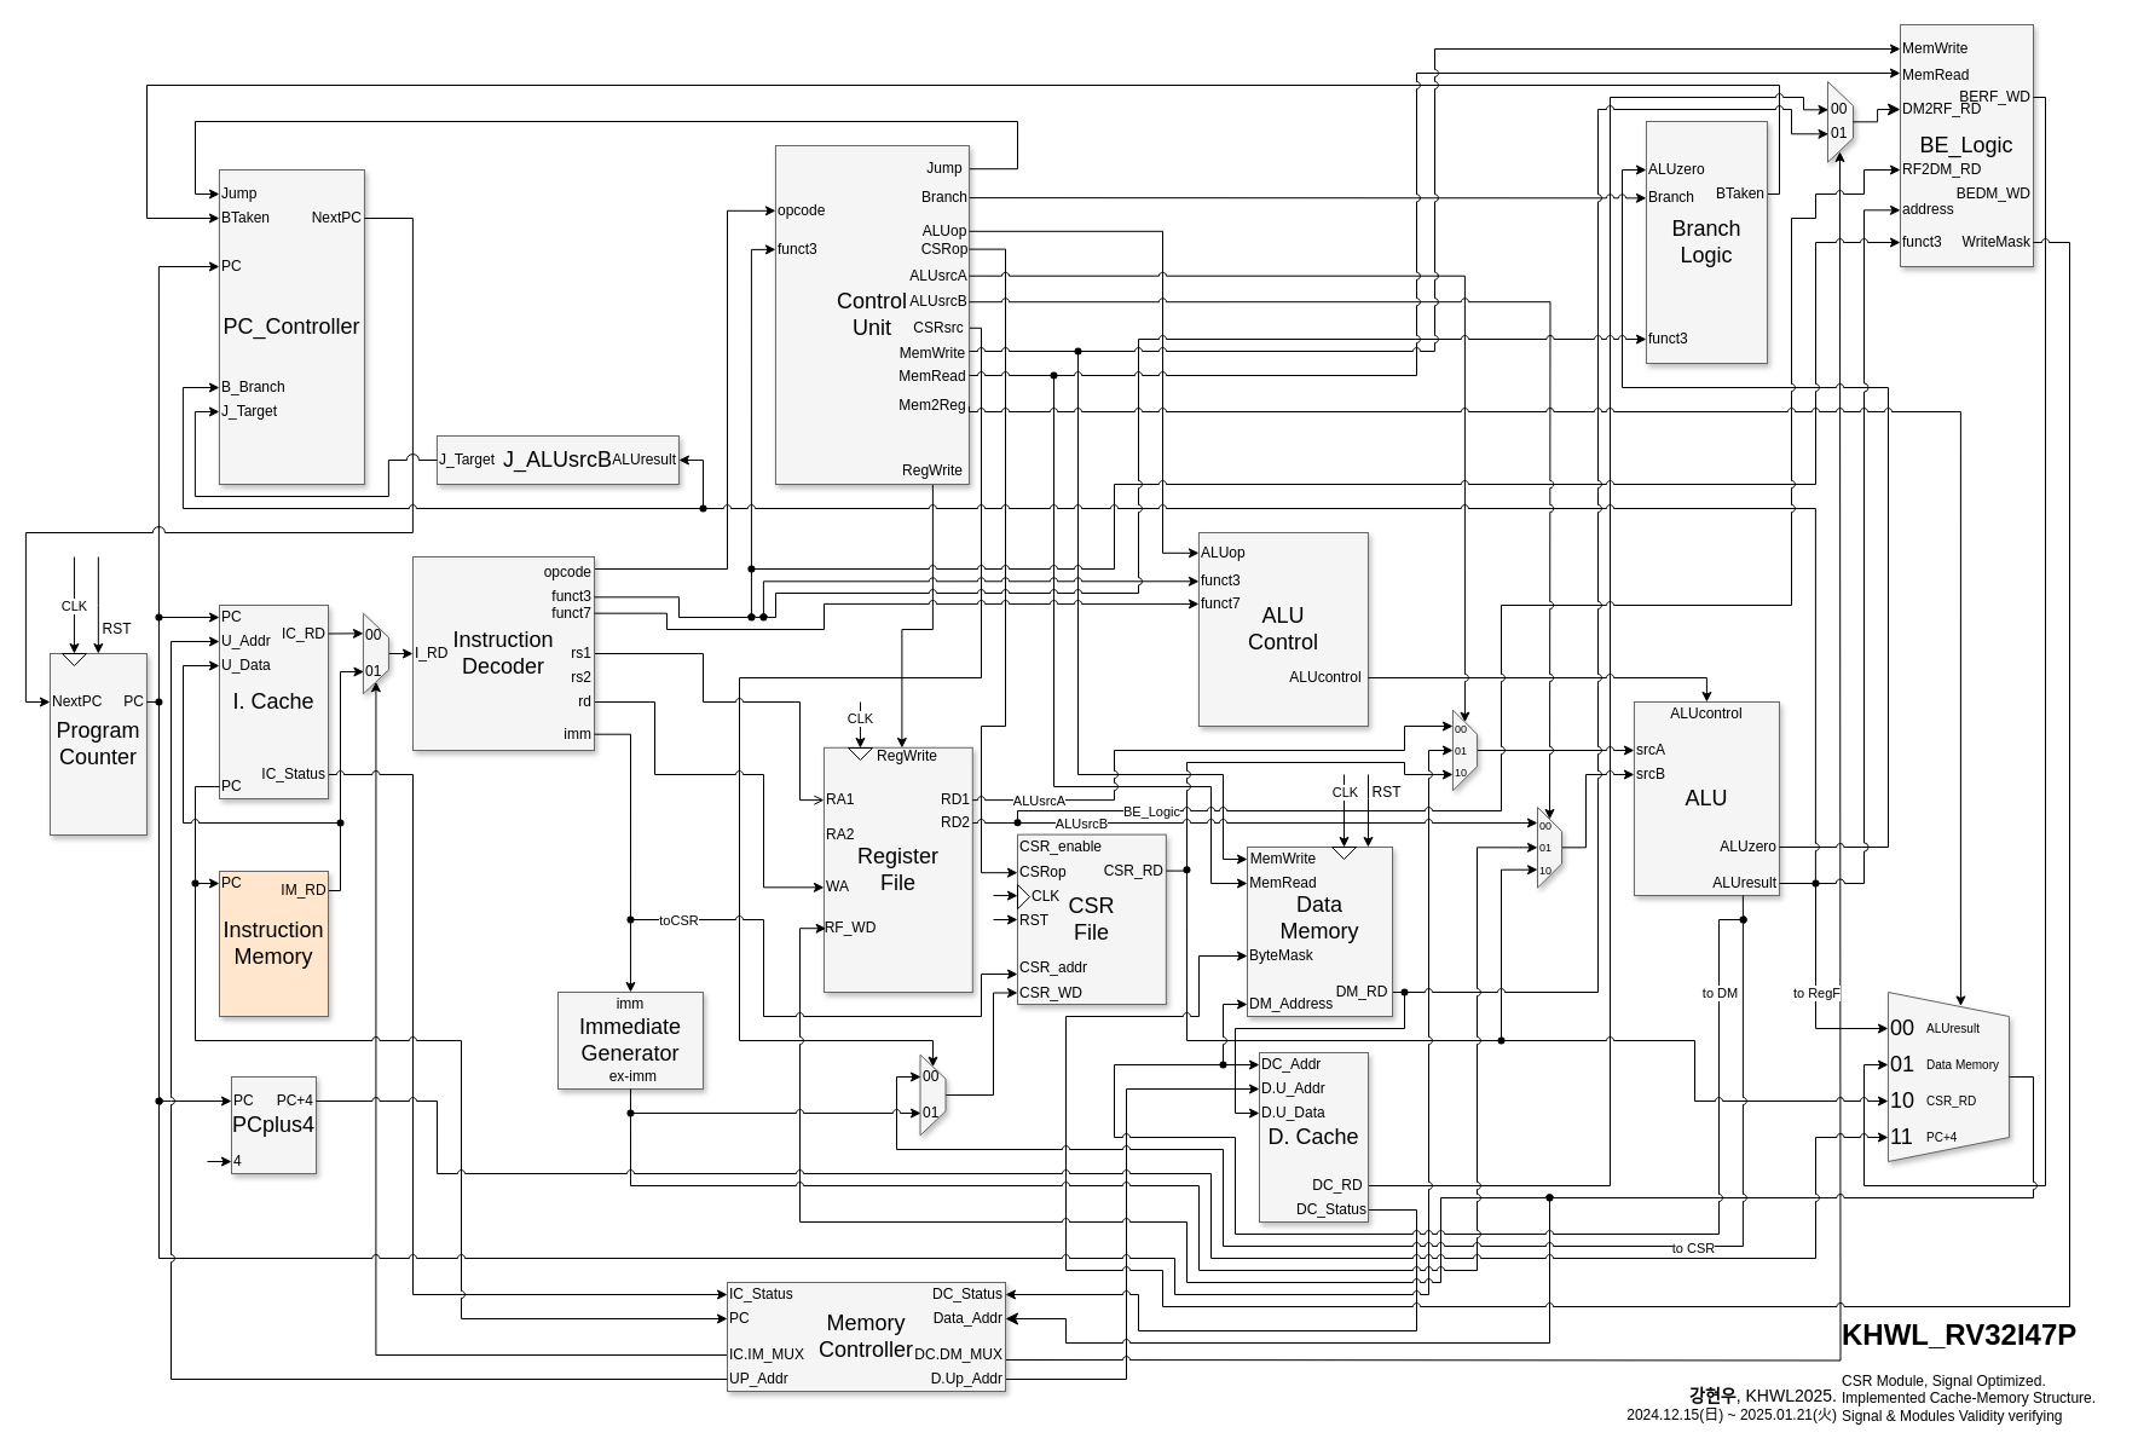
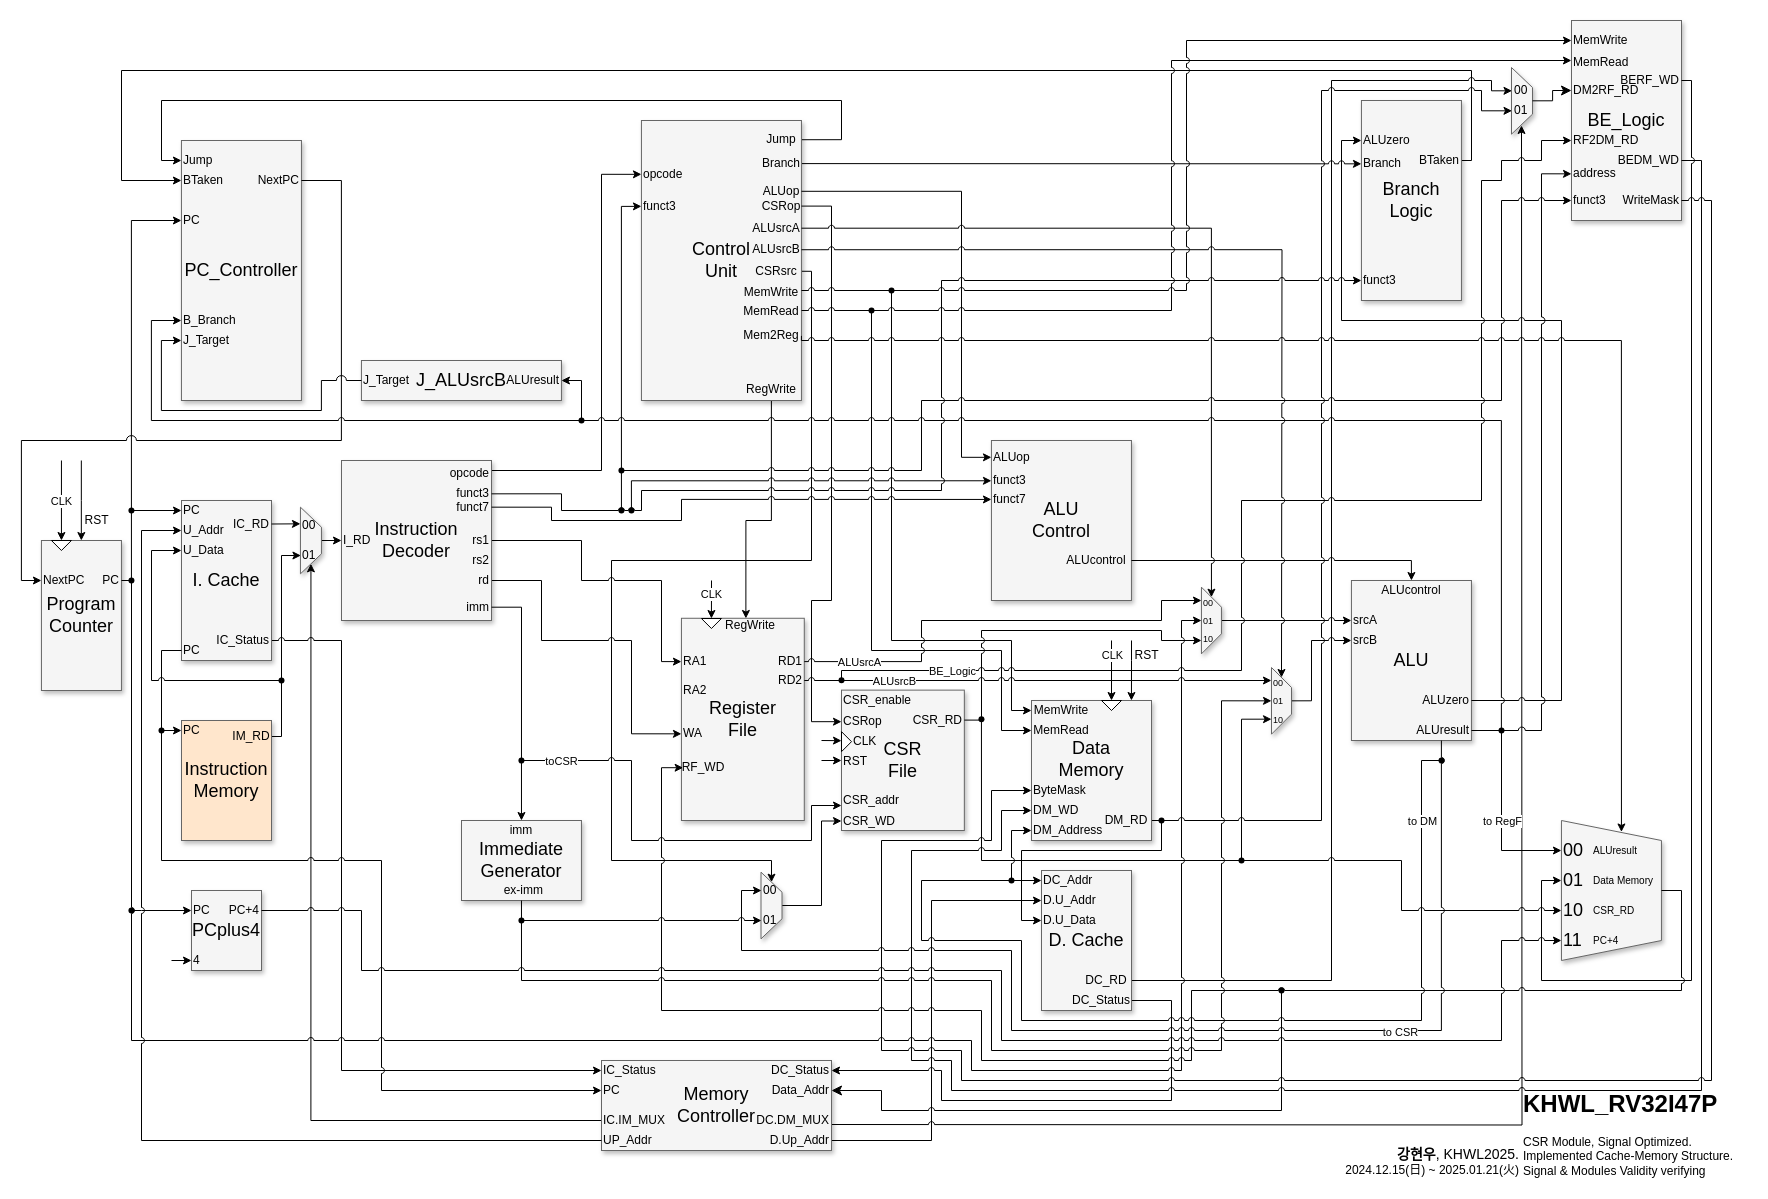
- <mxCell id="57" style="edgeStyle=orthogonalEdgeStyle;rounded=0;orthogonalLoop=1;jettySize=auto;html=1;entryX=0;entryY=0.5;entryDx=0;entryDy=0;exitX=1;exitY=0.5;exitDx=0;exitDy=0;jumpStyle=arc;endArrow=open;" parent="1" source="83" target="143" edge="1"><mxGeometry relative="1" as="geometry"><Array as="points"><mxPoint x="581" y="540" /><mxPoint x="581" y="580" /><mxPoint x="661" y="580" /><mxPoint x="661" y="661" /></Array></mxGeometry></mxCell>
+ <mxCell id="57" style="edgeStyle=orthogonalEdgeStyle;rounded=0;orthogonalLoop=1;jettySize=auto;html=1;entryX=0;entryY=0.5;entryDx=0;entryDy=0;exitX=1;exitY=0.5;exitDx=0;exitDy=0;jumpStyle=arc;" parent="1" source="83" target="143" edge="1"><mxGeometry relative="1" as="geometry"><Array as="points"><mxPoint x="581" y="540" /><mxPoint x="581" y="580" /><mxPoint x="661" y="580" /><mxPoint x="661" y="661" /></Array></mxGeometry></mxCell>
+ <mxCell id="254" value="DM_WD" style="text;html=1;align=left;verticalAlign=middle;whiteSpace=wrap;rounded=0;container=0;" parent="251" vertex="1"><mxGeometry y="160" width="60" height="20" as="geometry" /></mxCell>
+ <mxCell id="127" style="edgeStyle=orthogonalEdgeStyle;rounded=0;orthogonalLoop=1;jettySize=auto;html=1;entryX=0;entryY=0.5;entryDx=0;entryDy=0;exitX=1;exitY=0.5;exitDx=0;exitDy=0;jumpStyle=arc;" parent="1" source="124" target="254" edge="1"><mxGeometry relative="1" as="geometry"><Array as="points"><mxPoint x="1701" y="160" /><mxPoint x="1701" y="1090" /><mxPoint x="951" y="1090" /><mxPoint x="951" y="1060" /><mxPoint x="911" y="1060" /><mxPoint x="911" y="850" /><mxPoint x="1001" y="850" /><mxPoint x="1001" y="810" /></Array></mxGeometry></mxCell>
